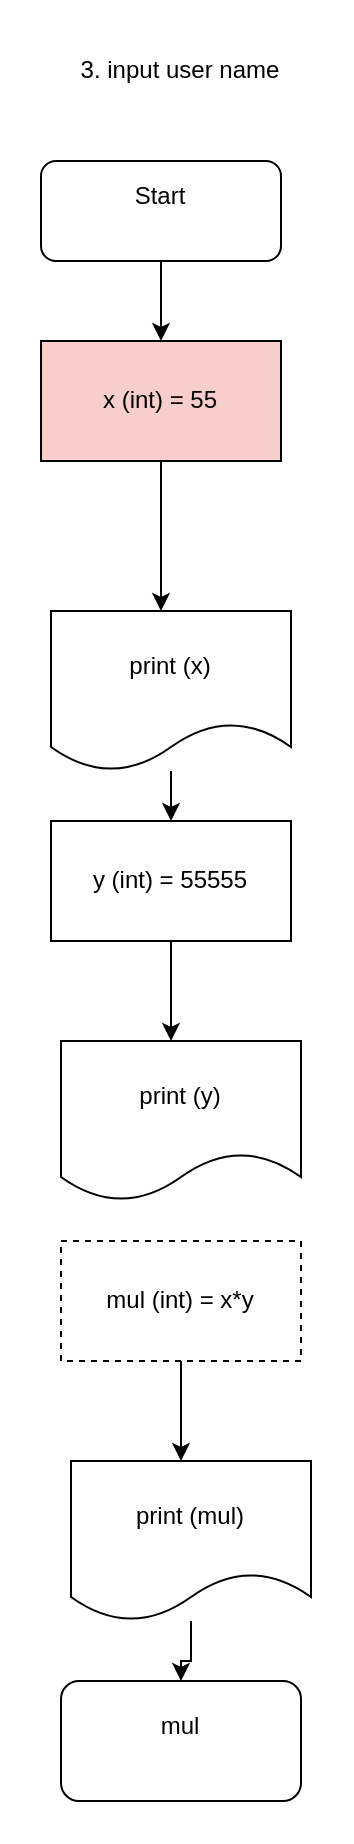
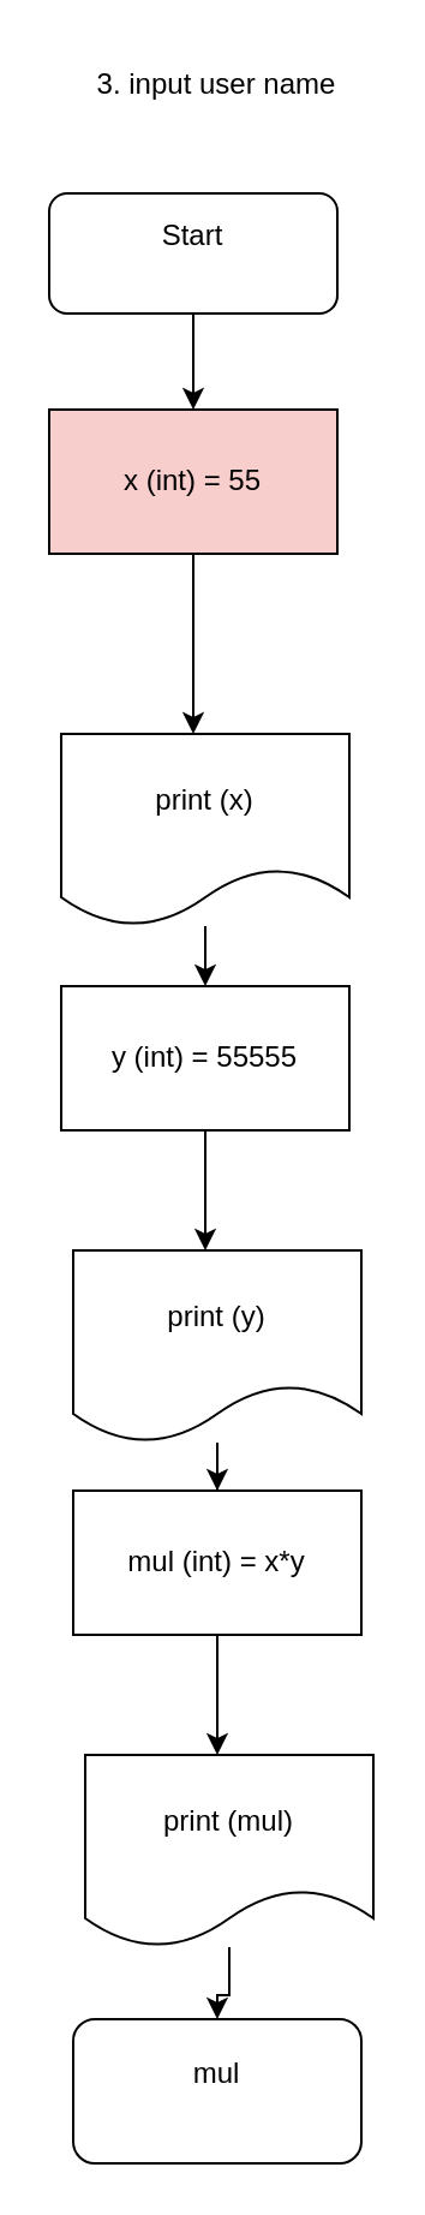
+ <mxCell id="12" value="" style="edgeStyle=orthogonalEdgeStyle;rounded=0;orthogonalLoop=1;jettySize=auto;html=1;" edge="1" parent="1" source="13" target="15"><mxGeometry relative="1" as="geometry" /></mxCell>
- <mxCell id="15" value="mul (int) = x*y" style="rounded=0;whiteSpace=wrap;html=1;dashed=1;" vertex="1" parent="1"><mxGeometry x="30" y="620" width="120" height="60" as="geometry" /></mxCell>
+ <mxCell id="15" value="mul (int) = x*y" style="rounded=0;whiteSpace=wrap;html=1;" vertex="1" parent="1"><mxGeometry x="30" y="620" width="120" height="60" as="geometry" /></mxCell>
